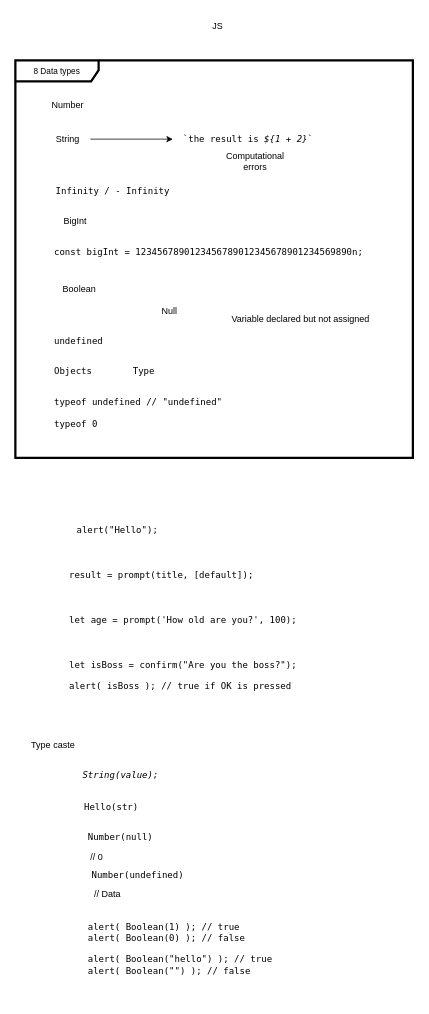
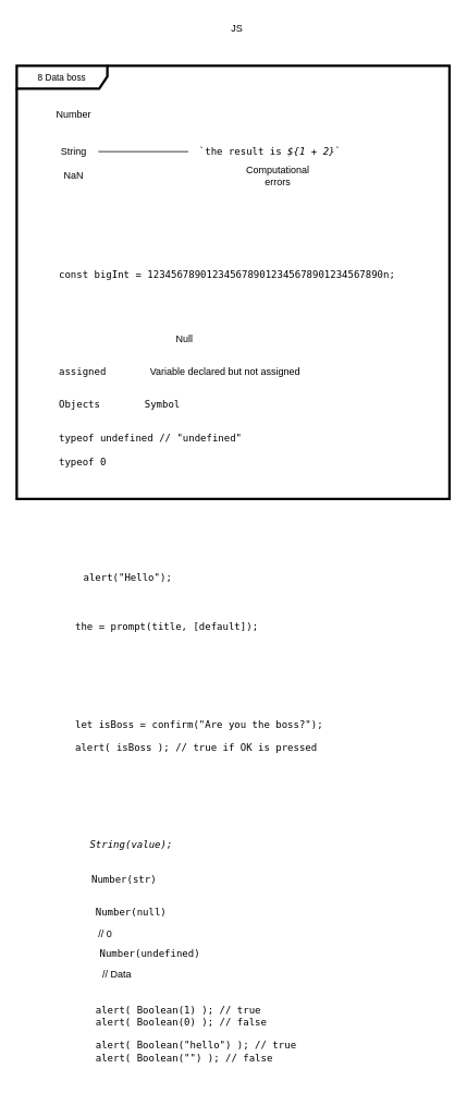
- <mxCell id="3" value="8 Data types" style="shape=umlFrame;whiteSpace=wrap;html=1;pointerEvents=0;fontFamily=Helvetica;fontSize=11;fontColor=default;labelBackgroundColor=default;strokeWidth=3;width=111;height=28;strokeColor=default;align=center;verticalAlign=middle;fillColor=default;" vertex="1" parent="1"><mxGeometry x="20" y="80" width="530" height="530" as="geometry" /></mxCell>
+ <mxCell id="3" value="8 Data boss" style="shape=umlFrame;whiteSpace=wrap;html=1;pointerEvents=0;fontFamily=Helvetica;fontSize=11;fontColor=default;labelBackgroundColor=default;strokeWidth=3;width=111;height=28;strokeColor=default;align=center;verticalAlign=middle;fillColor=default;" vertex="1" parent="1"><mxGeometry x="20" y="80" width="530" height="530" as="geometry" /></mxCell>
- <mxCell id="5" style="edgeStyle=orthogonalEdgeStyle;rounded=0;orthogonalLoop=1;jettySize=auto;html=1;" edge="1" parent="1" source="6" target="12"><mxGeometry relative="1" as="geometry" /></mxCell>
+ <mxCell id="5" style="edgeStyle=orthogonalEdgeStyle;rounded=0;orthogonalLoop=1;jettySize=auto;html=1;endArrow=none;" edge="1" parent="1" source="6" target="12"><mxGeometry relative="1" as="geometry" /></mxCell>
+ <mxCell id="7" value="NaN" style="text;html=1;align=center;verticalAlign=middle;whiteSpace=wrap;rounded=0;" vertex="1" parent="1"><mxGeometry x="60" y="200" width="60" height="30" as="geometry" /></mxCell>
- <mxCell id="9" value="&lt;pre tabindex=&quot;0&quot; class=&quot;line-numbers language-javascript&quot;&gt;&lt;code class=&quot;language-javascript&quot;&gt;&lt;code class=&quot;token comment&quot;&gt;Infinity / &lt;/code&gt;&lt;/code&gt;&lt;code class=&quot;language-javascript&quot;&gt;&lt;code class=&quot;token comment&quot;&gt;- Infinity&lt;/code&gt;&lt;/code&gt;&lt;/pre&gt;" style="text;html=1;align=center;verticalAlign=middle;whiteSpace=wrap;rounded=0;" vertex="1" parent="1"><mxGeometry x="120" y="240" width="60" height="30" as="geometry" /></mxCell>
- <mxCell id="10" value="BigInt" style="text;html=1;align=center;verticalAlign=middle;whiteSpace=wrap;rounded=0;" vertex="1" parent="1"><mxGeometry x="70" y="280" width="60" height="30" as="geometry" /></mxCell>
- <mxCell id="11" value="&lt;pre class=&quot;line-numbers language-javascript&quot; tabindex=&quot;0&quot;&gt;&lt;code class=&quot;language-javascript&quot;&gt;&lt;code class=&quot;token keyword&quot;&gt;const&lt;/code&gt; bigInt &lt;code class=&quot;token operator&quot;&gt;=&lt;/code&gt; &lt;code class=&quot;token number&quot;&gt;1234567890123456789012345678901234569890n&lt;/code&gt;&lt;code class=&quot;token punctuation&quot;&gt;;&lt;/code&gt;&lt;/code&gt;&lt;/pre&gt;" style="text;whiteSpace=wrap;html=1;" vertex="1" parent="1"><mxGeometry x="70" y="310" width="440" height="60" as="geometry" /></mxCell>
+ <mxCell id="11" value="&lt;pre class=&quot;line-numbers language-javascript&quot; tabindex=&quot;0&quot;&gt;&lt;code class=&quot;language-javascript&quot;&gt;&lt;code class=&quot;token keyword&quot;&gt;const&lt;/code&gt; bigInt &lt;code class=&quot;token operator&quot;&gt;=&lt;/code&gt; &lt;code class=&quot;token number&quot;&gt;1234567890123456789012345678901234567890n&lt;/code&gt;&lt;code class=&quot;token punctuation&quot;&gt;;&lt;/code&gt;&lt;/code&gt;&lt;/pre&gt;" style="text;whiteSpace=wrap;html=1;" vertex="1" parent="1"><mxGeometry x="70" y="310" width="440" height="60" as="geometry" /></mxCell>
- <mxCell id="13" value="Boolean" style="text;html=1;align=center;verticalAlign=middle;resizable=0;points=[];autosize=1;strokeColor=none;fillColor=none;" vertex="1" parent="1"><mxGeometry x="70" y="370" width="70" height="30" as="geometry" /></mxCell>
- <mxCell id="16" value="Variable declared but not assigned" style="text;html=1;align=center;verticalAlign=middle;resizable=0;points=[];autosize=1;strokeColor=none;fillColor=none;" vertex="1" parent="1"><mxGeometry x="295" y="410" width="210" height="30" as="geometry" /></mxCell>
+ <mxCell id="16" value="Variable declared but not assigned" style="text;html=1;align=center;verticalAlign=middle;resizable=0;points=[];autosize=1;strokeColor=none;fillColor=none;" vertex="1" parent="1"><mxGeometry x="170" y="440" width="210" height="30" as="geometry" /></mxCell>
- <mxCell id="15" value="&lt;code&gt;undefined&lt;/code&gt;" style="text;whiteSpace=wrap;html=1;" vertex="1" parent="1"><mxGeometry x="70" y="440" width="100" height="40" as="geometry" /></mxCell>
+ <mxCell id="15" value="&lt;code&gt;assigned&lt;/code&gt;" style="text;whiteSpace=wrap;html=1;" vertex="1" parent="1"><mxGeometry x="70" y="440" width="100" height="40" as="geometry" /></mxCell>
- <mxCell id="19" value="&lt;code&gt;Type&lt;/code&gt;" style="text;whiteSpace=wrap;html=1;" vertex="1" parent="1"><mxGeometry x="175" y="480" width="100" height="40" as="geometry" /></mxCell>
+ <mxCell id="19" value="&lt;code&gt;Symbol&lt;/code&gt;" style="text;whiteSpace=wrap;html=1;" vertex="1" parent="1"><mxGeometry x="175" y="480" width="100" height="40" as="geometry" /></mxCell>
- <mxCell id="21" value="&lt;pre class=&quot;line-numbers language-javascript&quot; tabindex=&quot;0&quot;&gt;&lt;code class=&quot;language-javascript&quot;&gt;result &lt;code class=&quot;token operator&quot;&gt;=&lt;/code&gt; &lt;code class=&quot;token function&quot;&gt;prompt&lt;/code&gt;&lt;code class=&quot;token punctuation&quot;&gt;(&lt;/code&gt;title&lt;code class=&quot;token punctuation&quot;&gt;,&lt;/code&gt; &lt;code class=&quot;token punctuation&quot;&gt;[&lt;/code&gt;&lt;code class=&quot;token keyword&quot;&gt;default&lt;/code&gt;&lt;code class=&quot;token punctuation&quot;&gt;]&lt;/code&gt;&lt;code class=&quot;token punctuation&quot;&gt;)&lt;/code&gt;&lt;code class=&quot;token punctuation&quot;&gt;;&lt;/code&gt;&lt;/code&gt;&lt;/pre&gt;" style="text;whiteSpace=wrap;html=1;" vertex="1" parent="1"><mxGeometry x="90" y="740" width="280" height="60" as="geometry" /></mxCell>
+ <mxCell id="21" value="&lt;pre class=&quot;line-numbers language-javascript&quot; tabindex=&quot;0&quot;&gt;&lt;code class=&quot;language-javascript&quot;&gt;the &lt;code class=&quot;token operator&quot;&gt;=&lt;/code&gt; &lt;code class=&quot;token function&quot;&gt;prompt&lt;/code&gt;&lt;code class=&quot;token punctuation&quot;&gt;(&lt;/code&gt;title&lt;code class=&quot;token punctuation&quot;&gt;,&lt;/code&gt; &lt;code class=&quot;token punctuation&quot;&gt;[&lt;/code&gt;&lt;code class=&quot;token keyword&quot;&gt;default&lt;/code&gt;&lt;code class=&quot;token punctuation&quot;&gt;]&lt;/code&gt;&lt;code class=&quot;token punctuation&quot;&gt;)&lt;/code&gt;&lt;code class=&quot;token punctuation&quot;&gt;;&lt;/code&gt;&lt;/code&gt;&lt;/pre&gt;" style="text;whiteSpace=wrap;html=1;" vertex="1" parent="1"><mxGeometry x="90" y="740" width="280" height="60" as="geometry" /></mxCell>
- <mxCell id="22" value="&lt;pre class=&quot;line-numbers language-javascript&quot; tabindex=&quot;0&quot;&gt;&lt;code class=&quot;language-javascript&quot;&gt;&lt;code class=&quot;token keyword&quot;&gt;let&lt;/code&gt; age &lt;code class=&quot;token operator&quot;&gt;=&lt;/code&gt; &lt;code class=&quot;token function&quot;&gt;prompt&lt;/code&gt;&lt;code class=&quot;token punctuation&quot;&gt;(&lt;/code&gt;&lt;code class=&quot;token string&quot;&gt;'How old are you?'&lt;/code&gt;&lt;code class=&quot;token punctuation&quot;&gt;,&lt;/code&gt; &lt;code class=&quot;token number&quot;&gt;100&lt;/code&gt;&lt;code class=&quot;token punctuation&quot;&gt;)&lt;/code&gt;&lt;code class=&quot;token punctuation&quot;&gt;;&lt;/code&gt;&lt;/code&gt;&lt;/pre&gt;" style="text;whiteSpace=wrap;html=1;" vertex="1" parent="1"><mxGeometry x="90" y="800" width="340" height="60" as="geometry" /></mxCell>
- <mxCell id="24" value="Type caste" style="text;html=1;align=center;verticalAlign=middle;resizable=0;points=[];autosize=1;strokeColor=none;fillColor=none;" vertex="1" parent="1"><mxGeometry x="30" y="978" width="80" height="30" as="geometry" /></mxCell>
- <mxCell id="26" value="&lt;pre class=&quot;line-numbers language-javascript&quot; tabindex=&quot;0&quot;&gt;&lt;code class=&quot;language-javascript&quot;&gt;&lt;code class=&quot;token function&quot;&gt;Hello&lt;/code&gt;&lt;code class=&quot;token punctuation&quot;&gt;(&lt;/code&gt;str&lt;code class=&quot;token punctuation&quot;&gt;)&lt;/code&gt;&lt;/code&gt;&lt;/pre&gt;" style="text;whiteSpace=wrap;html=1;" vertex="1" parent="1"><mxGeometry x="110" y="1050" width="110" height="60" as="geometry" /></mxCell>
+ <mxCell id="26" value="&lt;pre class=&quot;line-numbers language-javascript&quot; tabindex=&quot;0&quot;&gt;&lt;code class=&quot;language-javascript&quot;&gt;&lt;code class=&quot;token function&quot;&gt;Number&lt;/code&gt;&lt;code class=&quot;token punctuation&quot;&gt;(&lt;/code&gt;str&lt;code class=&quot;token punctuation&quot;&gt;)&lt;/code&gt;&lt;/code&gt;&lt;/pre&gt;" style="text;whiteSpace=wrap;html=1;" vertex="1" parent="1"><mxGeometry x="110" y="1050" width="110" height="60" as="geometry" /></mxCell>
